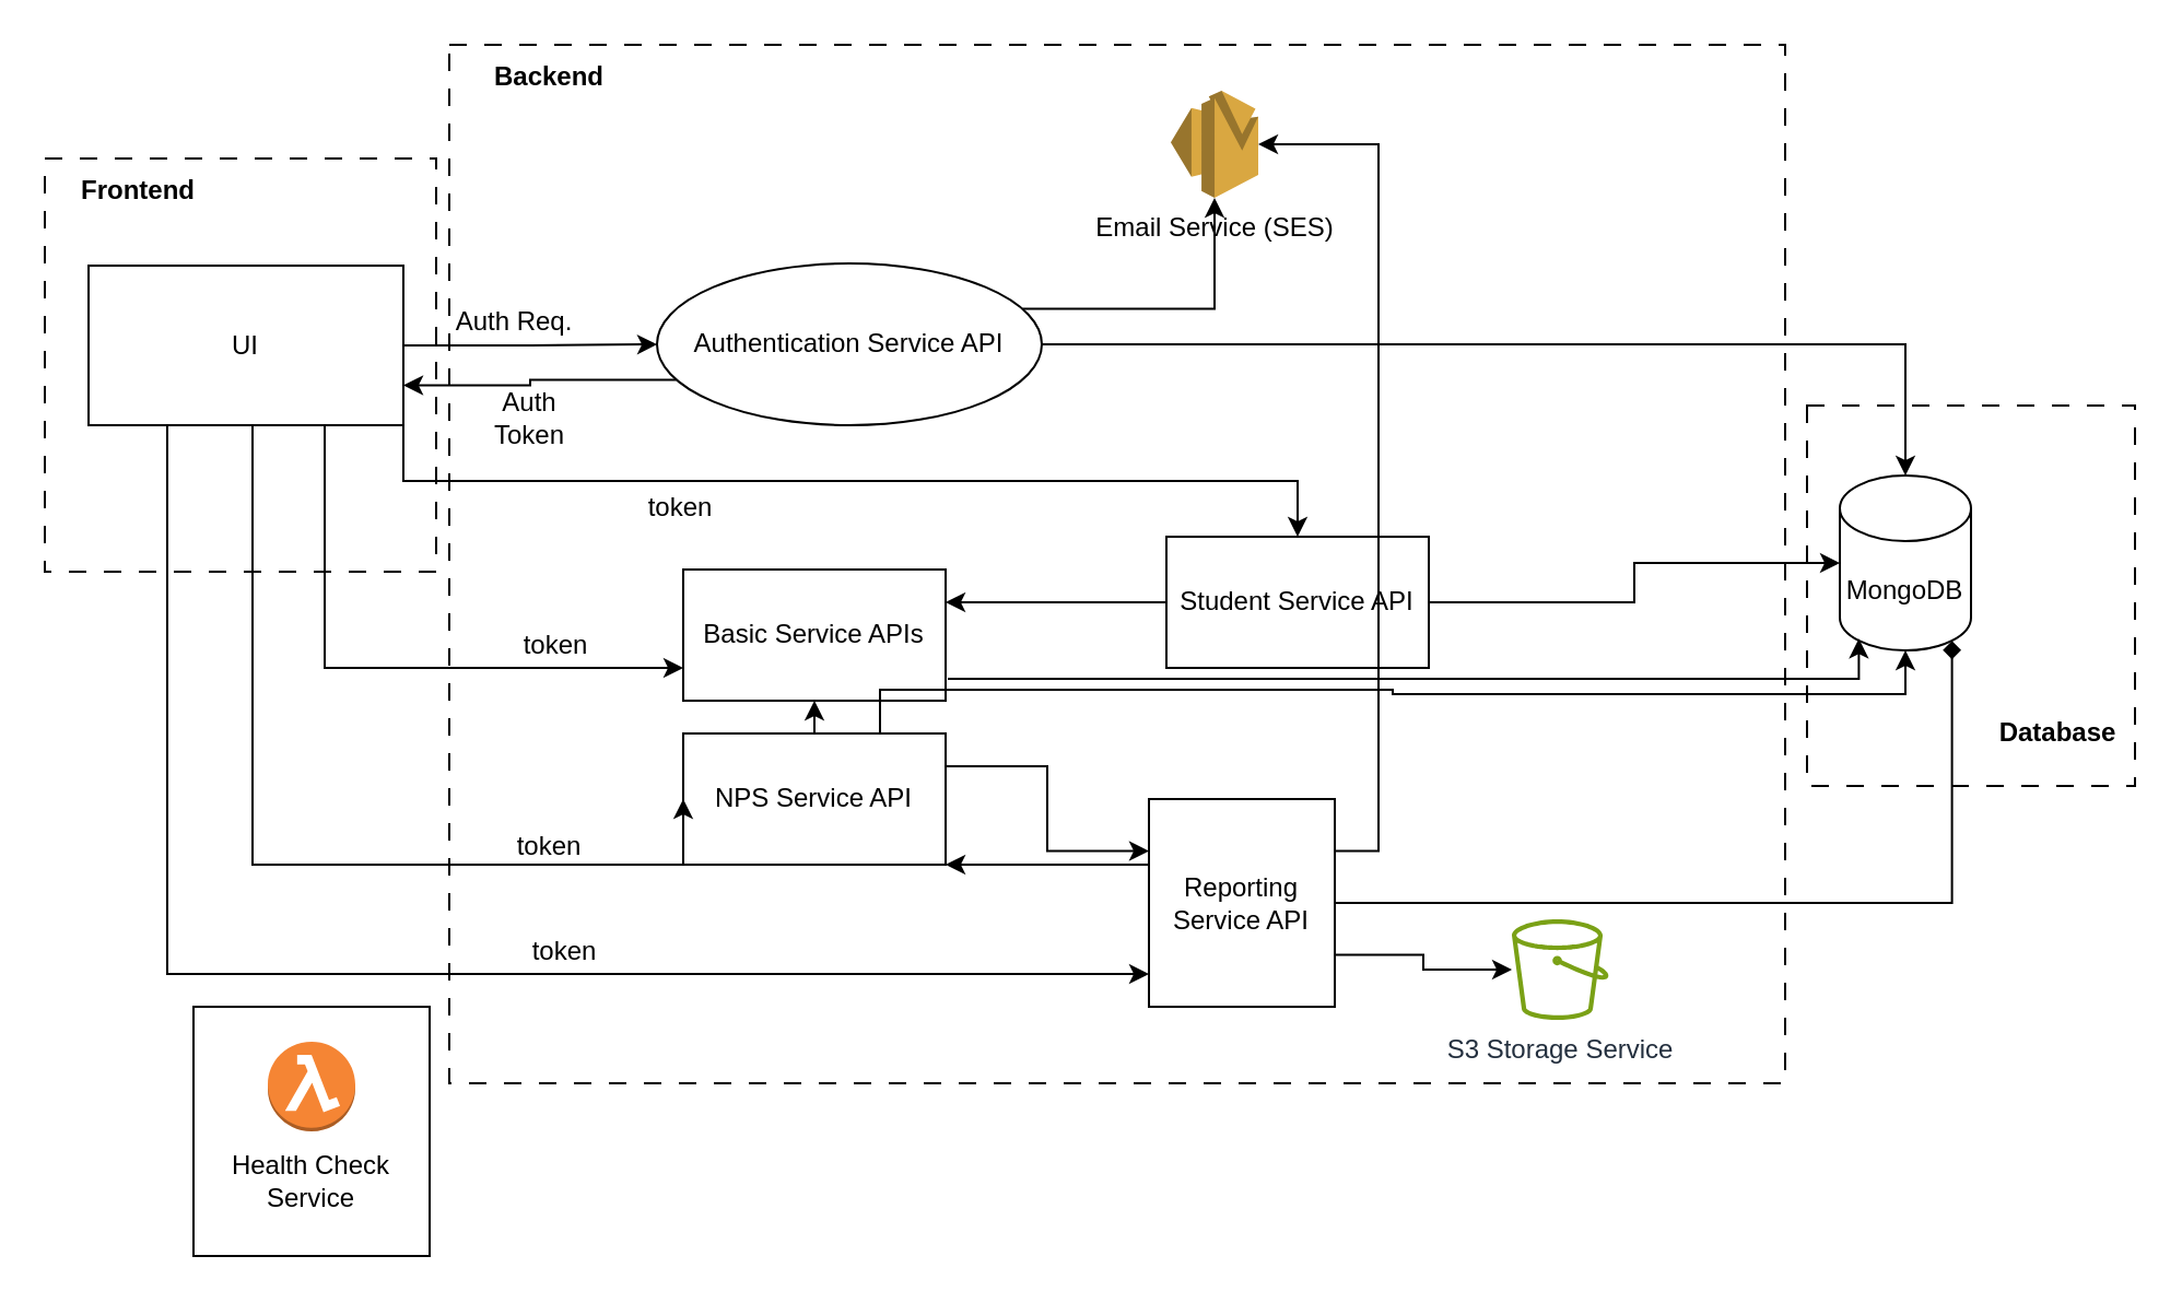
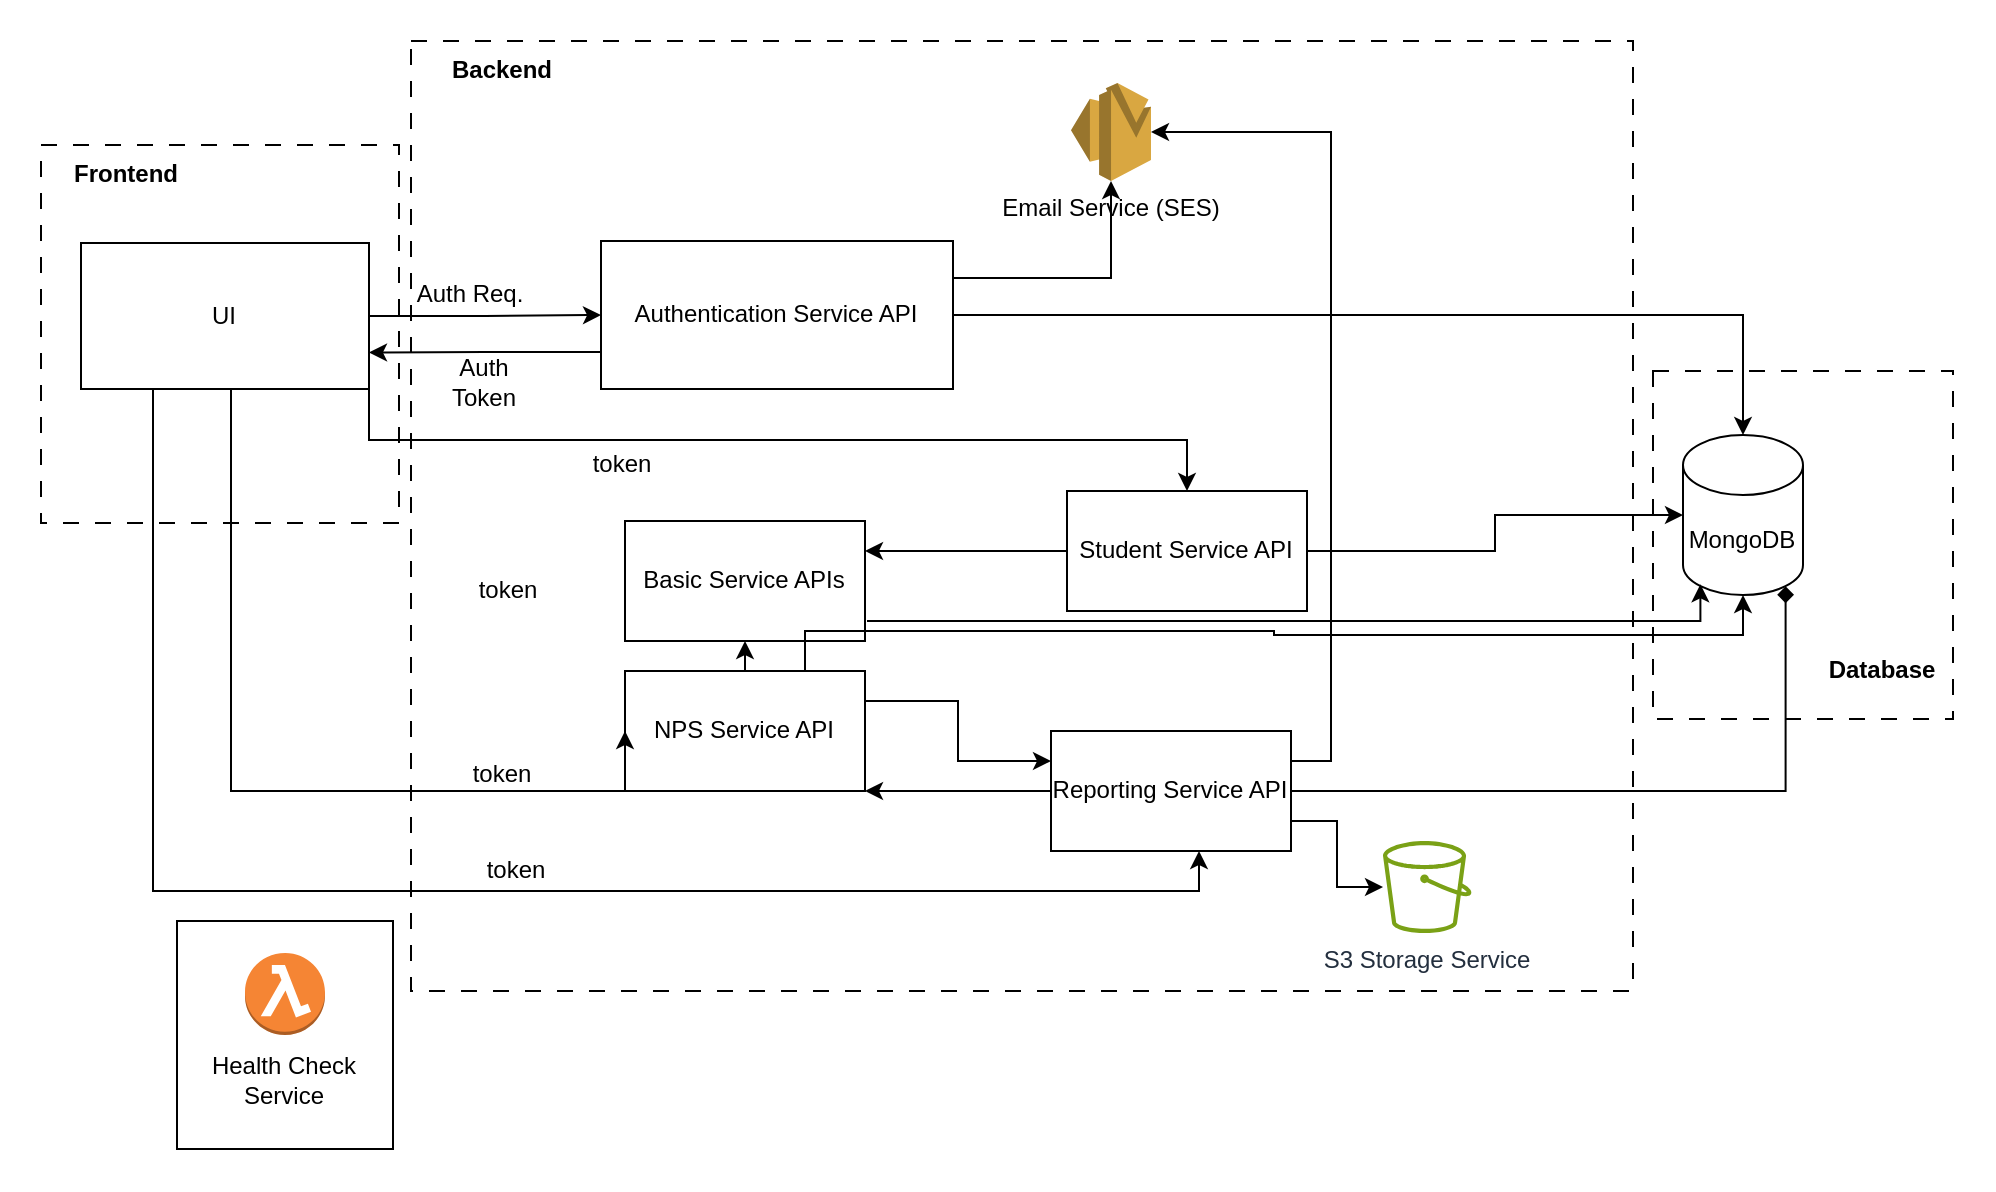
- <mxCell id="10" value="Authentication Service API" style="ellipse;whiteSpace=wrap;html=1;" parent="1" vertex="1"><mxGeometry x="300" y="120" width="176" height="74" as="geometry" /></mxCell>
+ <mxCell id="10" value="Authentication Service API" style="rounded=0;whiteSpace=wrap;html=1;" parent="1" vertex="1"><mxGeometry x="300" y="120" width="176" height="74" as="geometry" /></mxCell>
- <mxCell id="18" style="edgeStyle=orthogonalEdgeStyle;rounded=0;orthogonalLoop=1;jettySize=auto;html=1;exitX=0.75;exitY=1;exitDx=0;exitDy=0;entryX=0;entryY=0.75;entryDx=0;entryDy=0;" parent="1" source="22" target="6" edge="1"><mxGeometry relative="1" as="geometry" /></mxCell>
- <mxCell id="27" value="Reporting Service API" style="rounded=0;whiteSpace=wrap;html=1;" parent="1" vertex="1"><mxGeometry x="525" y="365" width="85" height="95" as="geometry" /></mxCell>
+ <mxCell id="27" value="Reporting Service API" style="rounded=0;whiteSpace=wrap;html=1;" parent="1" vertex="1"><mxGeometry x="525" y="365" width="120" height="60" as="geometry" /></mxCell>
